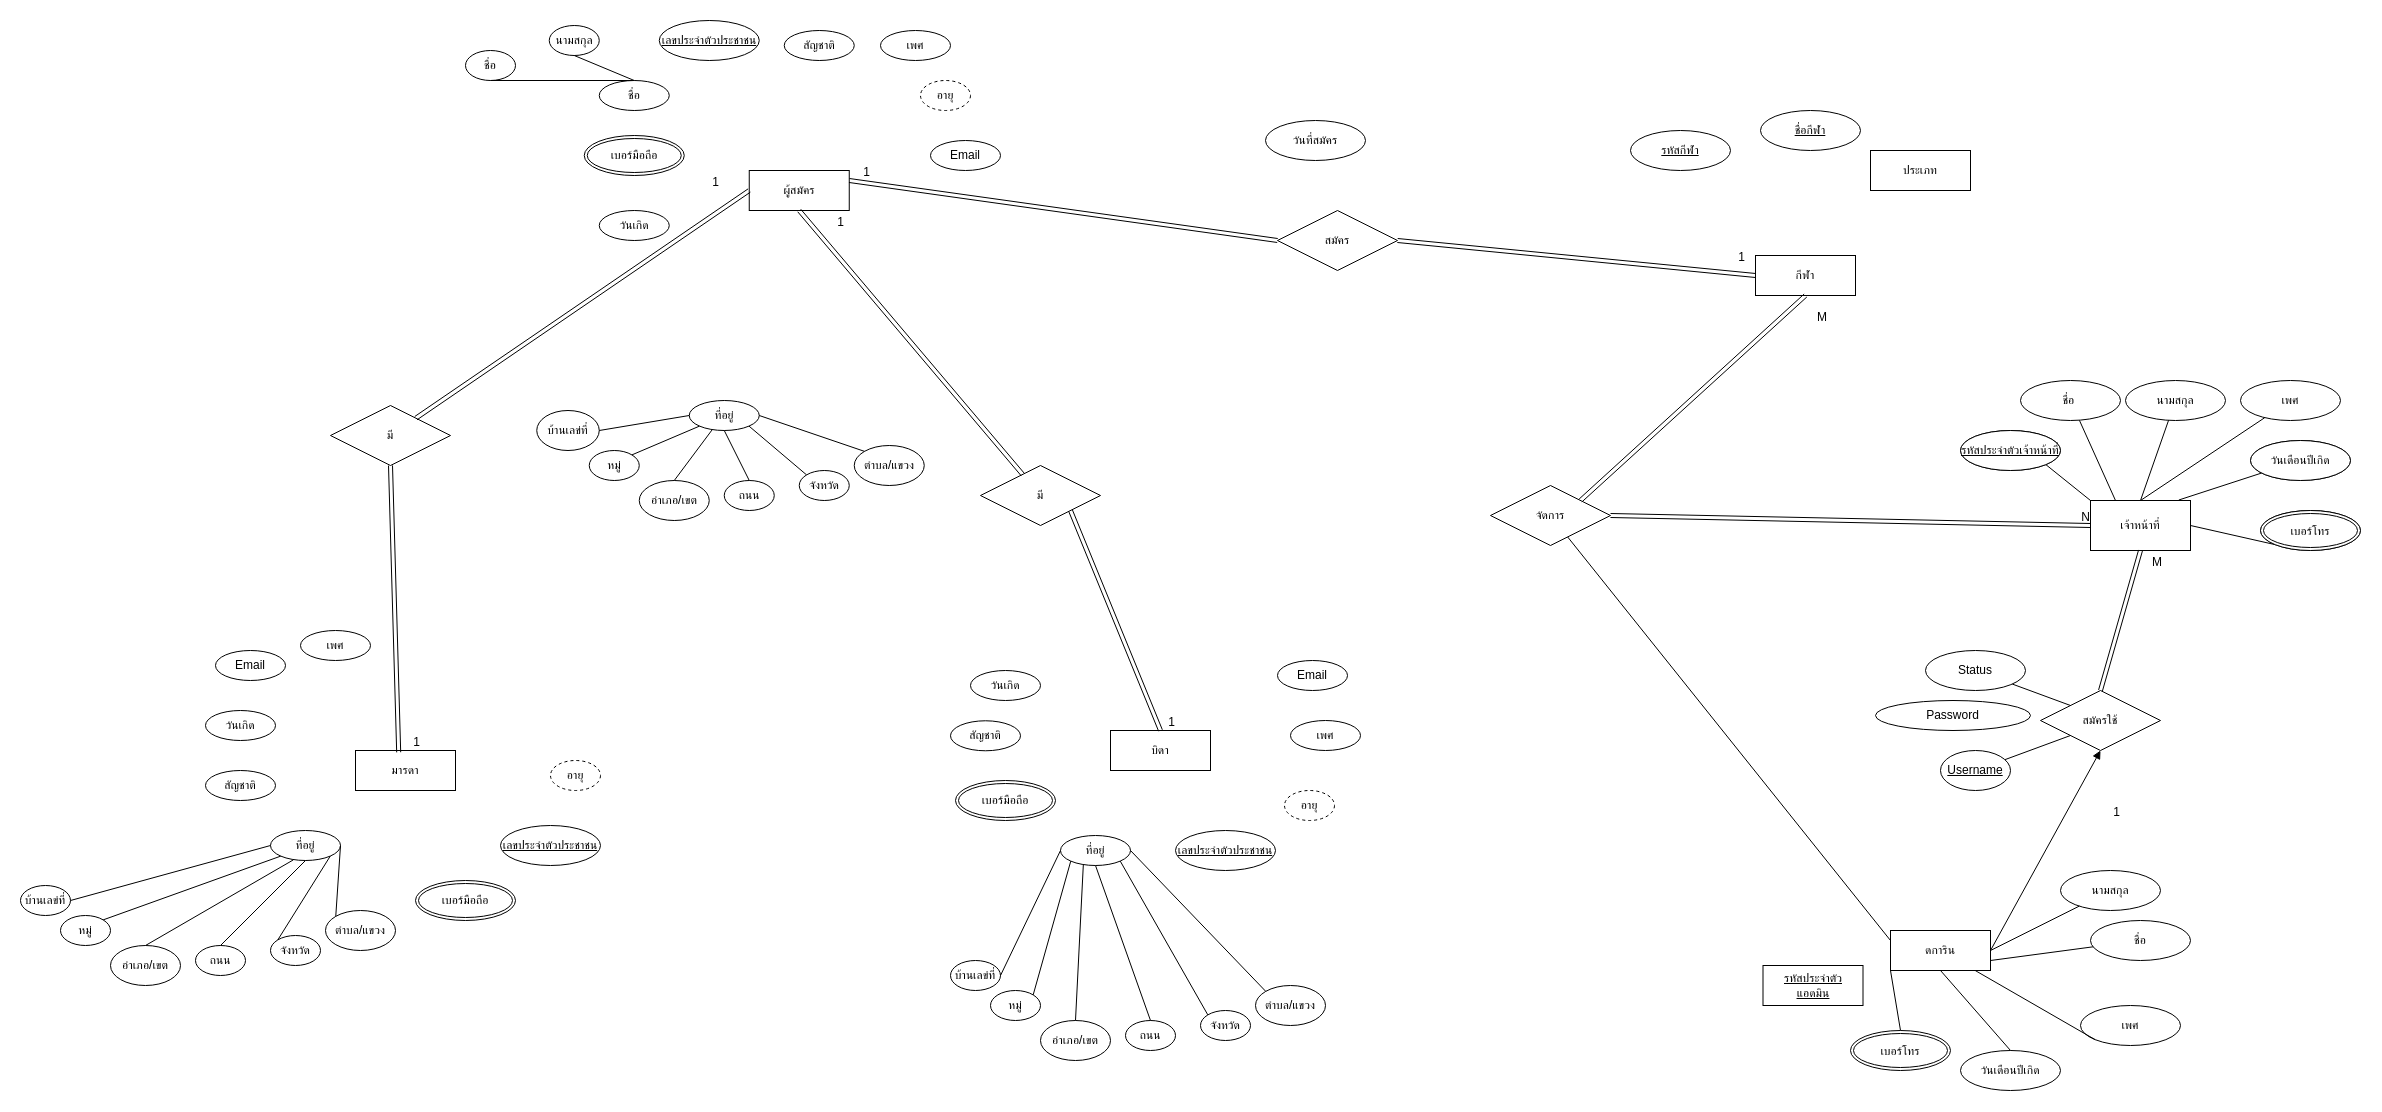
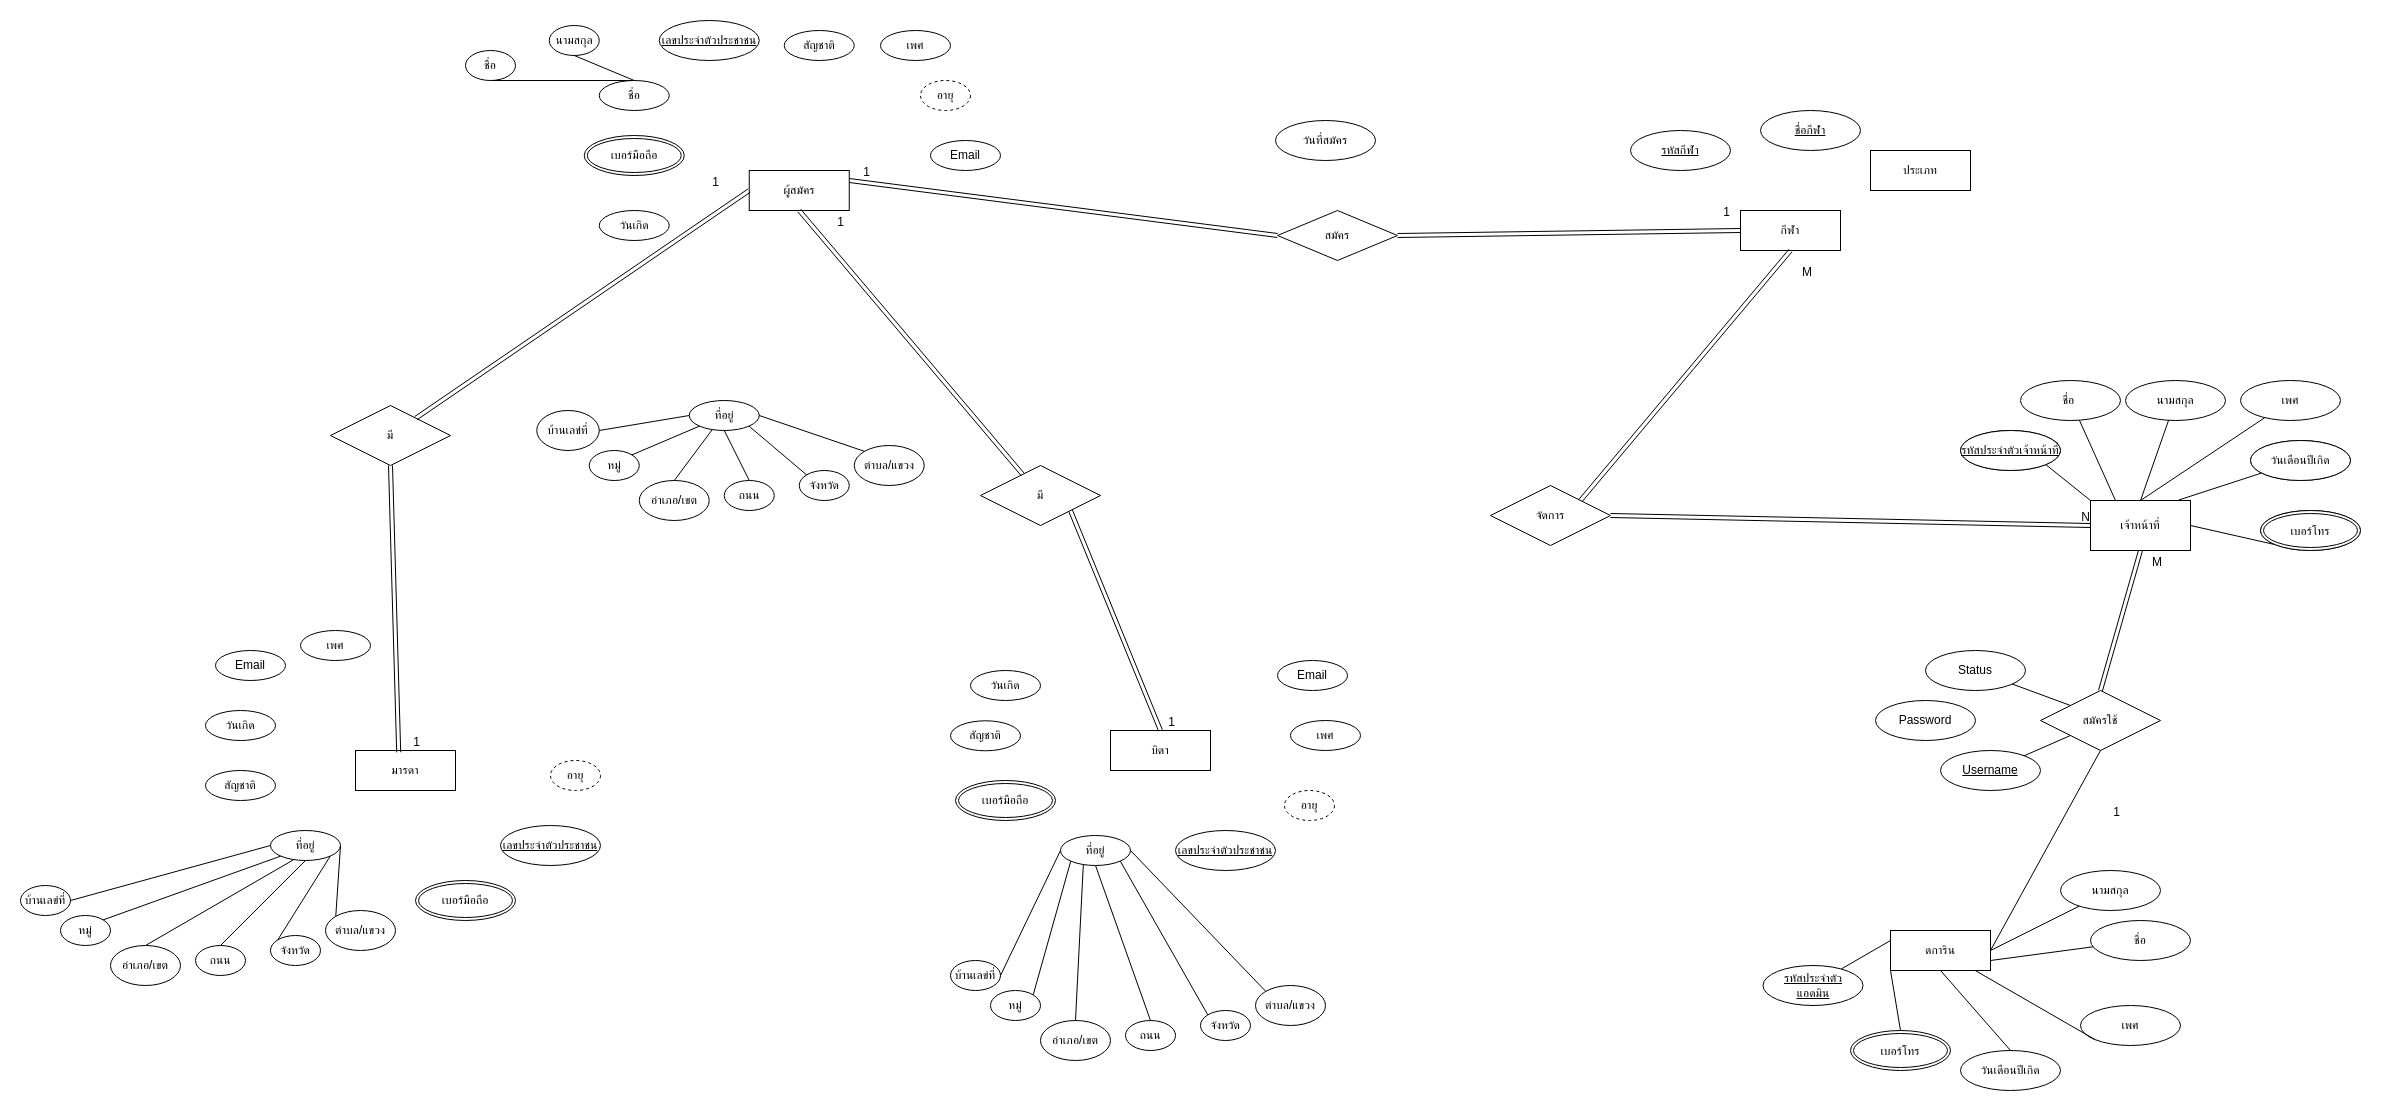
- <mxCell id="82" value="วันที่สมัคร" style="ellipse;whiteSpace=wrap;html=1;align=center;" vertex="1" parent="1"><mxGeometry x="1265" y="120" width="100" height="40" as="geometry" /></mxCell>
+ <mxCell id="82" value="วันที่สมัคร" style="ellipse;whiteSpace=wrap;html=1;align=center;" vertex="1" parent="1"><mxGeometry x="1275" y="120" width="100" height="40" as="geometry" /></mxCell>
- <mxCell id="81" value="สมัคร" style="shape=rhombus;perimeter=rhombusPerimeter;whiteSpace=wrap;html=1;align=center;" vertex="1" parent="1"><mxGeometry x="1277" y="210" width="120" height="60" as="geometry" /></mxCell>
+ <mxCell id="81" value="สมัคร" style="shape=rhombus;perimeter=rhombusPerimeter;whiteSpace=wrap;html=1;align=center;" vertex="1" parent="1"><mxGeometry x="1277" y="210" width="120" height="50" as="geometry" /></mxCell>
- <mxCell id="83" value="กีฬา" style="whiteSpace=wrap;html=1;align=center;" vertex="1" parent="1"><mxGeometry x="1755" y="255" width="100" height="40" as="geometry" /></mxCell>
+ <mxCell id="83" value="กีฬา" style="whiteSpace=wrap;html=1;align=center;" vertex="1" parent="1"><mxGeometry x="1740" y="210" width="100" height="40" as="geometry" /></mxCell>
- <mxCell id="104" value="Password" style="ellipse;whiteSpace=wrap;html=1;align=center;" vertex="1" parent="1"><mxGeometry x="1875" y="700" width="155" height="30" as="geometry" /></mxCell>
+ <mxCell id="104" value="Password" style="ellipse;whiteSpace=wrap;html=1;align=center;" vertex="1" parent="1"><mxGeometry x="1875" y="700" width="100" height="40" as="geometry" /></mxCell>
- <mxCell id="127" value="" style="endArrow=none;html=1;rounded=0;exitX=0;exitY=0.25;exitDx=0;exitDy=0;" edge="1" parent="1" source="107" target="133"><mxGeometry width="50" height="50" relative="1" as="geometry"><mxPoint x="1930" y="980" as="sourcePoint" /><mxPoint x="1990" y="1090" as="targetPoint" /></mxGeometry></mxCell>
+ <mxCell id="127" value="" style="endArrow=none;html=1;rounded=0;exitX=0;exitY=0.25;exitDx=0;exitDy=0;" edge="1" parent="1" source="107" target="120"><mxGeometry width="50" height="50" relative="1" as="geometry"><mxPoint x="1930" y="980" as="sourcePoint" /><mxPoint x="1990" y="1090" as="targetPoint" /></mxGeometry></mxCell>
- <mxCell id="111" value="" style="endArrow=block;html=1;rounded=0;exitX=1;exitY=0.5;exitDx=0;exitDy=0;entryX=0.5;entryY=1;entryDx=0;entryDy=0;" edge="1" parent="1" source="107" target="108"><mxGeometry relative="1" as="geometry"><mxPoint x="1840" y="930" as="sourcePoint" /><mxPoint x="2000" y="930" as="targetPoint" /></mxGeometry></mxCell>
+ <mxCell id="111" value="" style="endArrow=none;html=1;rounded=0;exitX=1;exitY=0.5;exitDx=0;exitDy=0;entryX=0.5;entryY=1;entryDx=0;entryDy=0;" edge="1" parent="1" source="107" target="108"><mxGeometry relative="1" as="geometry"><mxPoint x="1840" y="930" as="sourcePoint" /><mxPoint x="2000" y="930" as="targetPoint" /></mxGeometry></mxCell>
- <mxCell id="105" value="Username" style="ellipse;whiteSpace=wrap;html=1;align=center;fontStyle=4;" vertex="1" parent="1"><mxGeometry x="1940" y="750" width="70" height="40" as="geometry" /></mxCell>
+ <mxCell id="105" value="Username" style="ellipse;whiteSpace=wrap;html=1;align=center;fontStyle=4;" vertex="1" parent="1"><mxGeometry x="1940" y="750" width="100" height="40" as="geometry" /></mxCell>
- <mxCell id="120" value="&lt;u&gt;รหัสประจำตัว&lt;br&gt;แอดมิน&lt;/u&gt;" style="whiteSpace=wrap;html=1;align=center;fontStyle=4;rounded=0;" vertex="1" parent="1"><mxGeometry x="1762.5" y="965" width="100" height="40" as="geometry" /></mxCell>
+ <mxCell id="120" value="&lt;u&gt;รหัสประจำตัว&lt;br&gt;แอดมิน&lt;/u&gt;" style="ellipse;whiteSpace=wrap;html=1;align=center;fontStyle=4;" vertex="1" parent="1"><mxGeometry x="1762.5" y="965" width="100" height="40" as="geometry" /></mxCell>
